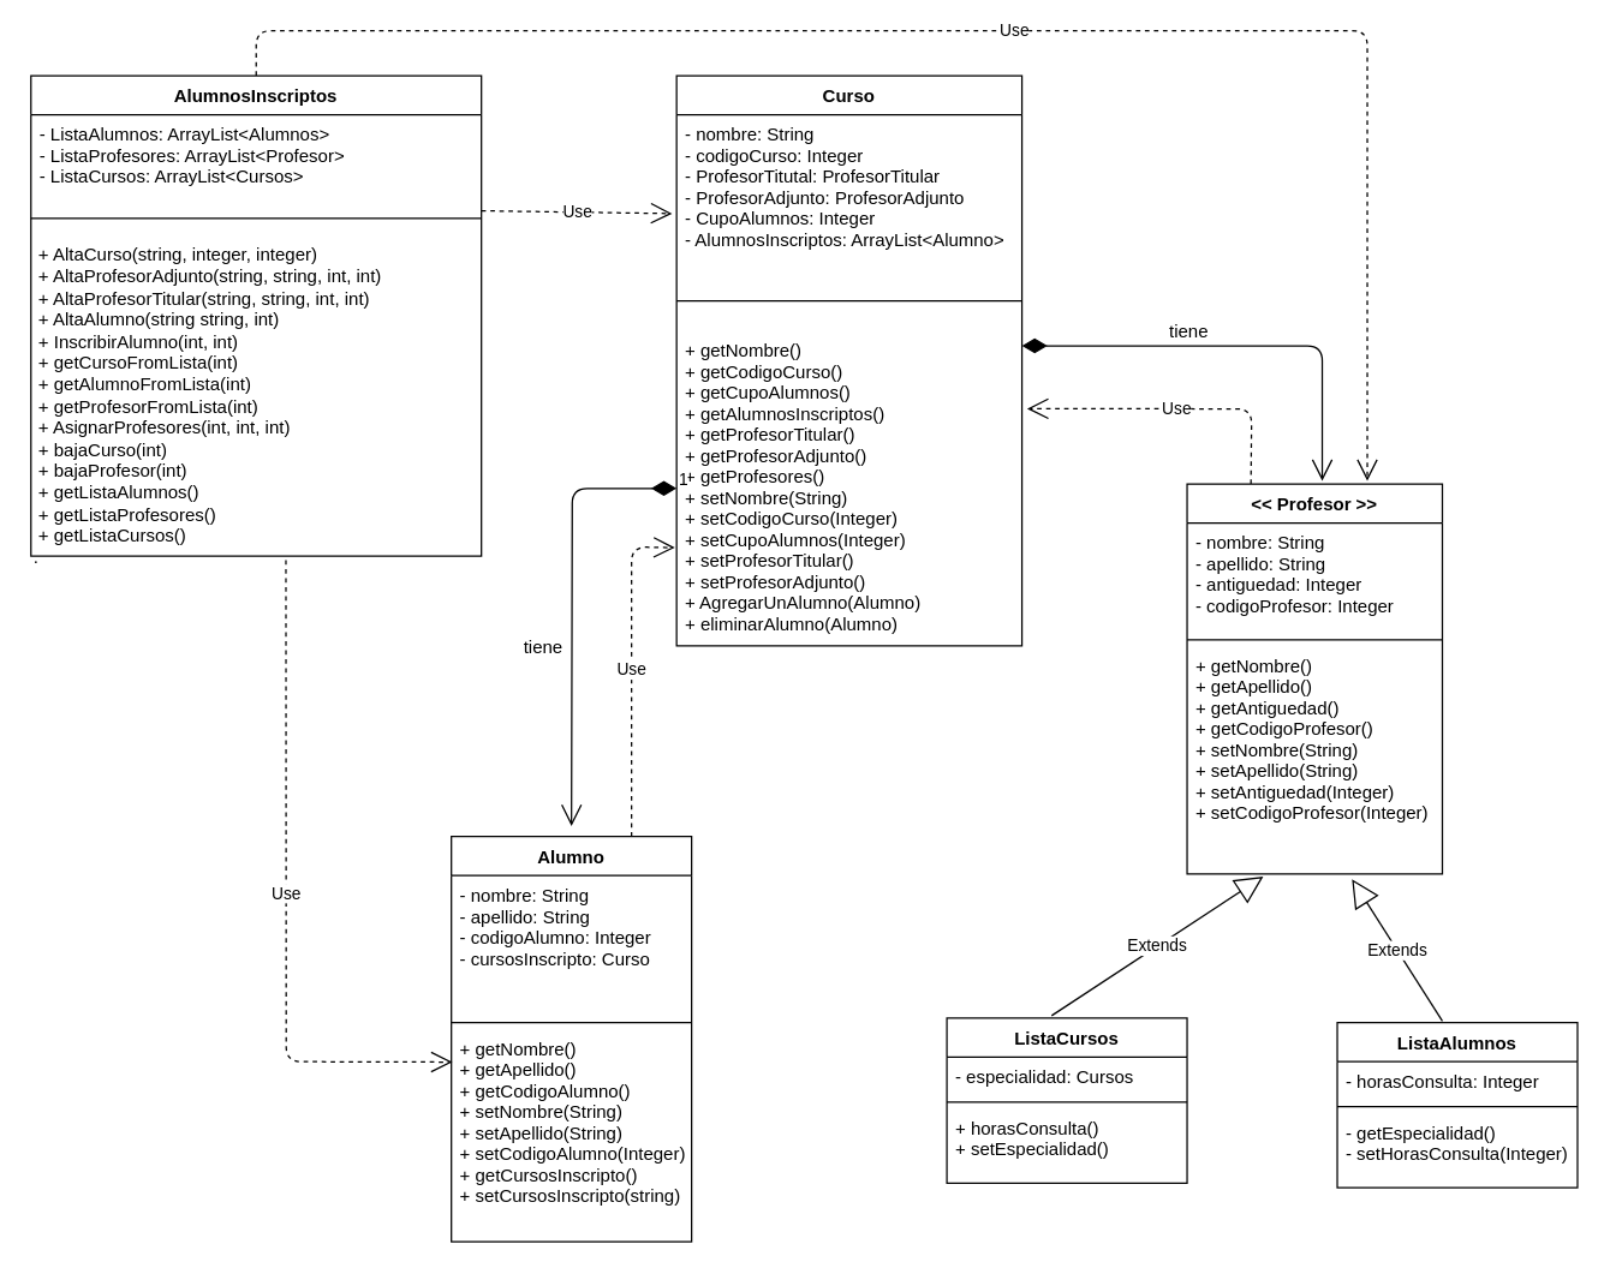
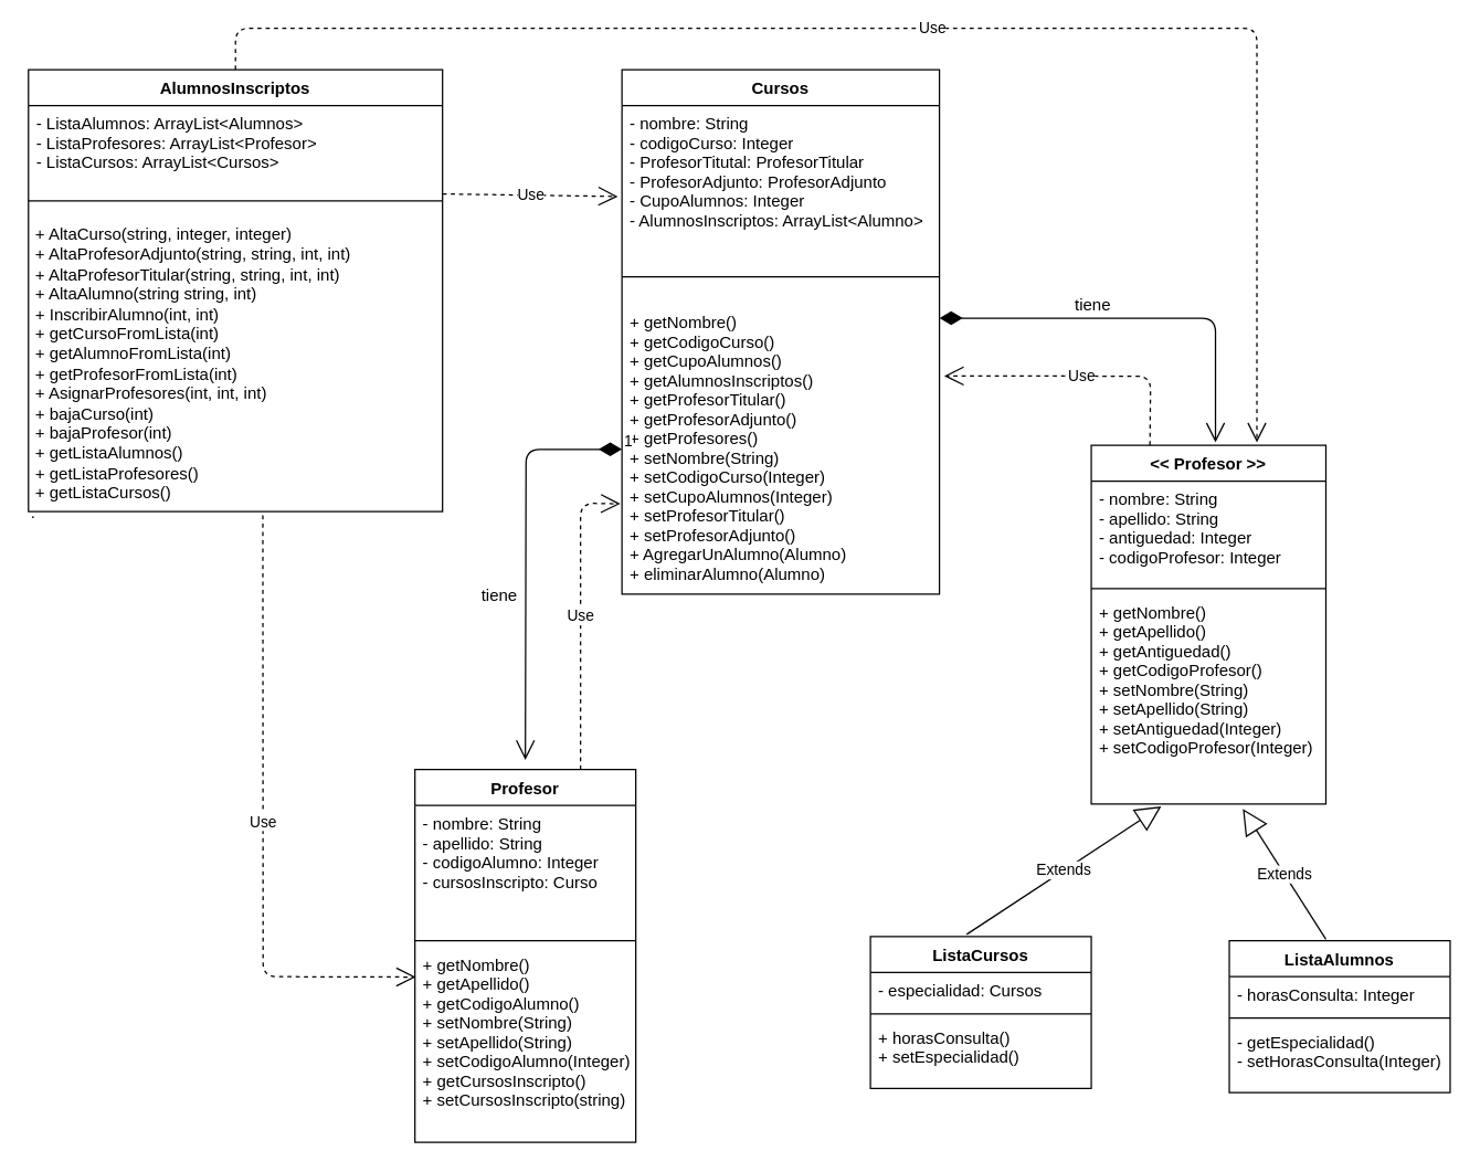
- <mxCell id="6" value="Curso" style="swimlane;fontStyle=1;align=center;verticalAlign=top;childLayout=stackLayout;horizontal=1;startSize=26;horizontalStack=0;resizeParent=1;resizeParentMax=0;resizeLast=0;collapsible=1;marginBottom=0;" parent="1" vertex="1"><mxGeometry x="450" y="50" width="230" height="380" as="geometry" /></mxCell>
+ <mxCell id="6" value="Cursos" style="swimlane;fontStyle=1;align=center;verticalAlign=top;childLayout=stackLayout;horizontal=1;startSize=26;horizontalStack=0;resizeParent=1;resizeParentMax=0;resizeLast=0;collapsible=1;marginBottom=0;" parent="1" vertex="1"><mxGeometry x="450" y="50" width="230" height="380" as="geometry" /></mxCell>
- <mxCell id="2" value="Alumno" style="swimlane;fontStyle=1;align=center;verticalAlign=top;childLayout=stackLayout;horizontal=1;startSize=26;horizontalStack=0;resizeParent=1;resizeParentMax=0;resizeLast=0;collapsible=1;marginBottom=0;" parent="1" vertex="1"><mxGeometry x="300" y="557" width="160" height="270" as="geometry"><mxRectangle x="116" y="59" width="70" height="26" as="alternateBounds" /></mxGeometry></mxCell>
+ <mxCell id="2" value="Profesor" style="swimlane;fontStyle=1;align=center;verticalAlign=top;childLayout=stackLayout;horizontal=1;startSize=26;horizontalStack=0;resizeParent=1;resizeParentMax=0;resizeLast=0;collapsible=1;marginBottom=0;" parent="1" vertex="1"><mxGeometry x="300" y="557" width="160" height="270" as="geometry"><mxRectangle x="116" y="59" width="70" height="26" as="alternateBounds" /></mxGeometry></mxCell>
